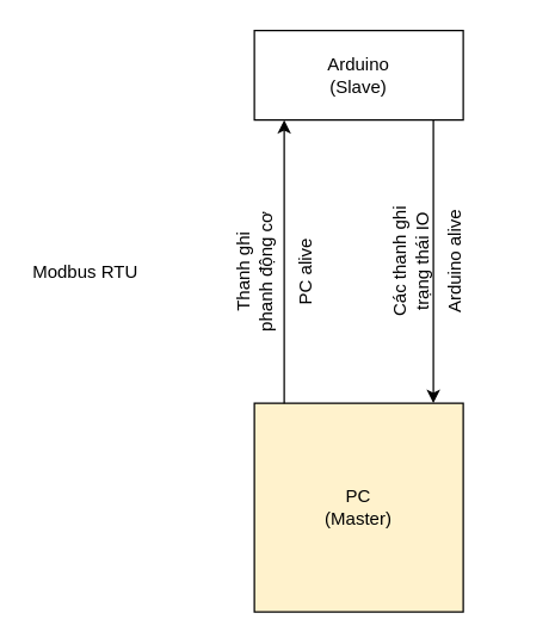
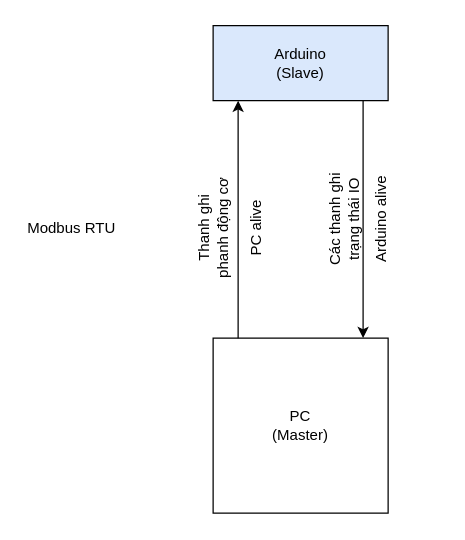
- <mxCell id="3" value="Arduino&lt;br&gt;(Slave)" style="rounded=0;whiteSpace=wrap;html=1;" vertex="1" parent="1"><mxGeometry x="170" y="20" width="140" height="60" as="geometry" /></mxCell>
+ <mxCell id="3" value="Arduino&lt;br&gt;(Slave)" style="rounded=0;whiteSpace=wrap;html=1;fillColor=#dae8fc;" vertex="1" parent="1"><mxGeometry x="170" y="20" width="140" height="60" as="geometry" /></mxCell>
- <mxCell id="2" value="PC&lt;br&gt;(Master)" style="whiteSpace=wrap;html=1;aspect=fixed;fillColor=#fff2cc;" vertex="1" parent="1"><mxGeometry x="170" y="270" width="140" height="140" as="geometry" /></mxCell>
+ <mxCell id="2" value="PC&lt;br&gt;(Master)" style="whiteSpace=wrap;html=1;aspect=fixed;" vertex="1" parent="1"><mxGeometry x="170" y="270" width="140" height="140" as="geometry" /></mxCell>
